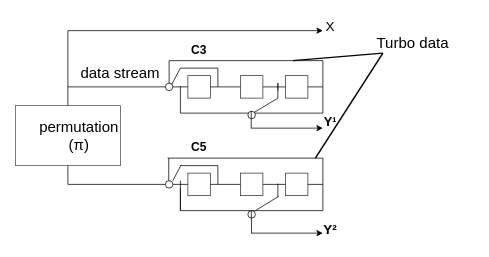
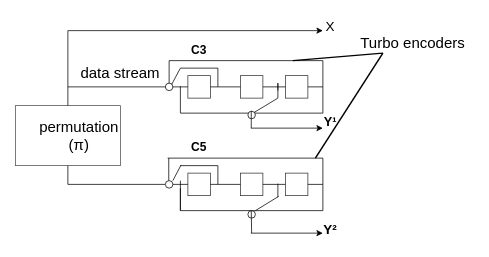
- <mxCell id="56" value="&lt;font style=&quot;font-size: 20px;&quot;&gt;Turbo data&lt;/font&gt;" style="text;html=1;align=center;verticalAlign=middle;whiteSpace=wrap;rounded=0;fontSize=16;" parent="1" vertex="1"><mxGeometry x="470" y="40" width="160" height="30" as="geometry" /></mxCell>
+ <mxCell id="56" value="&lt;font style=&quot;font-size: 20px;&quot;&gt;Turbo encoders&lt;/font&gt;" style="text;html=1;align=center;verticalAlign=middle;whiteSpace=wrap;rounded=0;fontSize=16;" parent="1" vertex="1"><mxGeometry x="470" y="40" width="160" height="30" as="geometry" /></mxCell>
